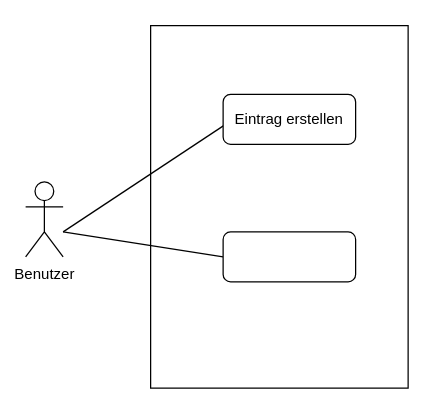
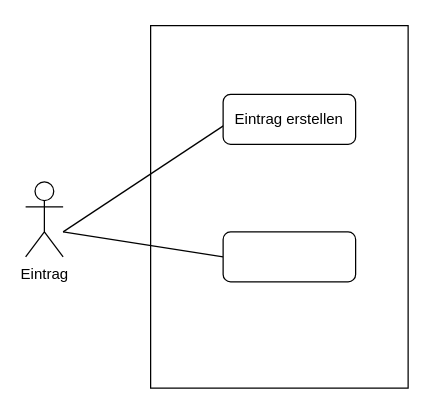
- <mxCell id="3" value="Benutzer" style="shape=umlActor;verticalLabelPosition=bottom;verticalAlign=top;html=1;outlineConnect=0;" vertex="1" parent="1"><mxGeometry x="20" y="145" width="30" height="60" as="geometry" /></mxCell>
+ <mxCell id="3" value="Eintrag" style="shape=umlActor;verticalLabelPosition=bottom;verticalAlign=top;html=1;outlineConnect=0;" vertex="1" parent="1"><mxGeometry x="20" y="145" width="30" height="60" as="geometry" /></mxCell>
